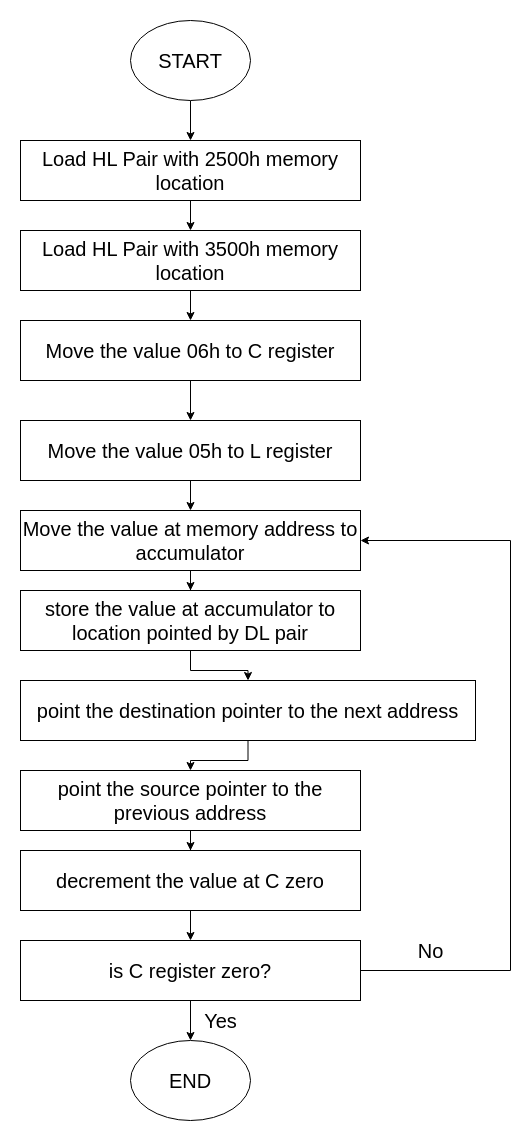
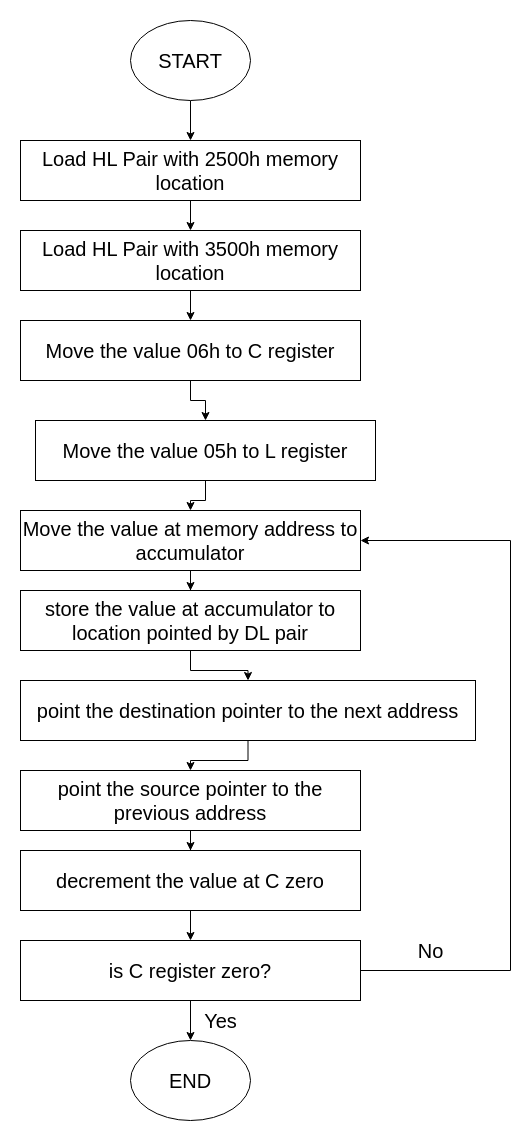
- <mxCell id="11" value="&lt;font style=&quot;font-size: 20px&quot;&gt;Move the value 05h to L register&lt;/font&gt;" style="rounded=0;whiteSpace=wrap;html=1;" vertex="1" parent="1"><mxGeometry x="20" y="420" width="340" height="60" as="geometry" /></mxCell>
+ <mxCell id="11" value="&lt;font style=&quot;font-size: 20px&quot;&gt;Move the value 05h to L register&lt;/font&gt;" style="rounded=0;whiteSpace=wrap;html=1;" vertex="1" parent="1"><mxGeometry x="35" y="420" width="340" height="60" as="geometry" /></mxCell>
